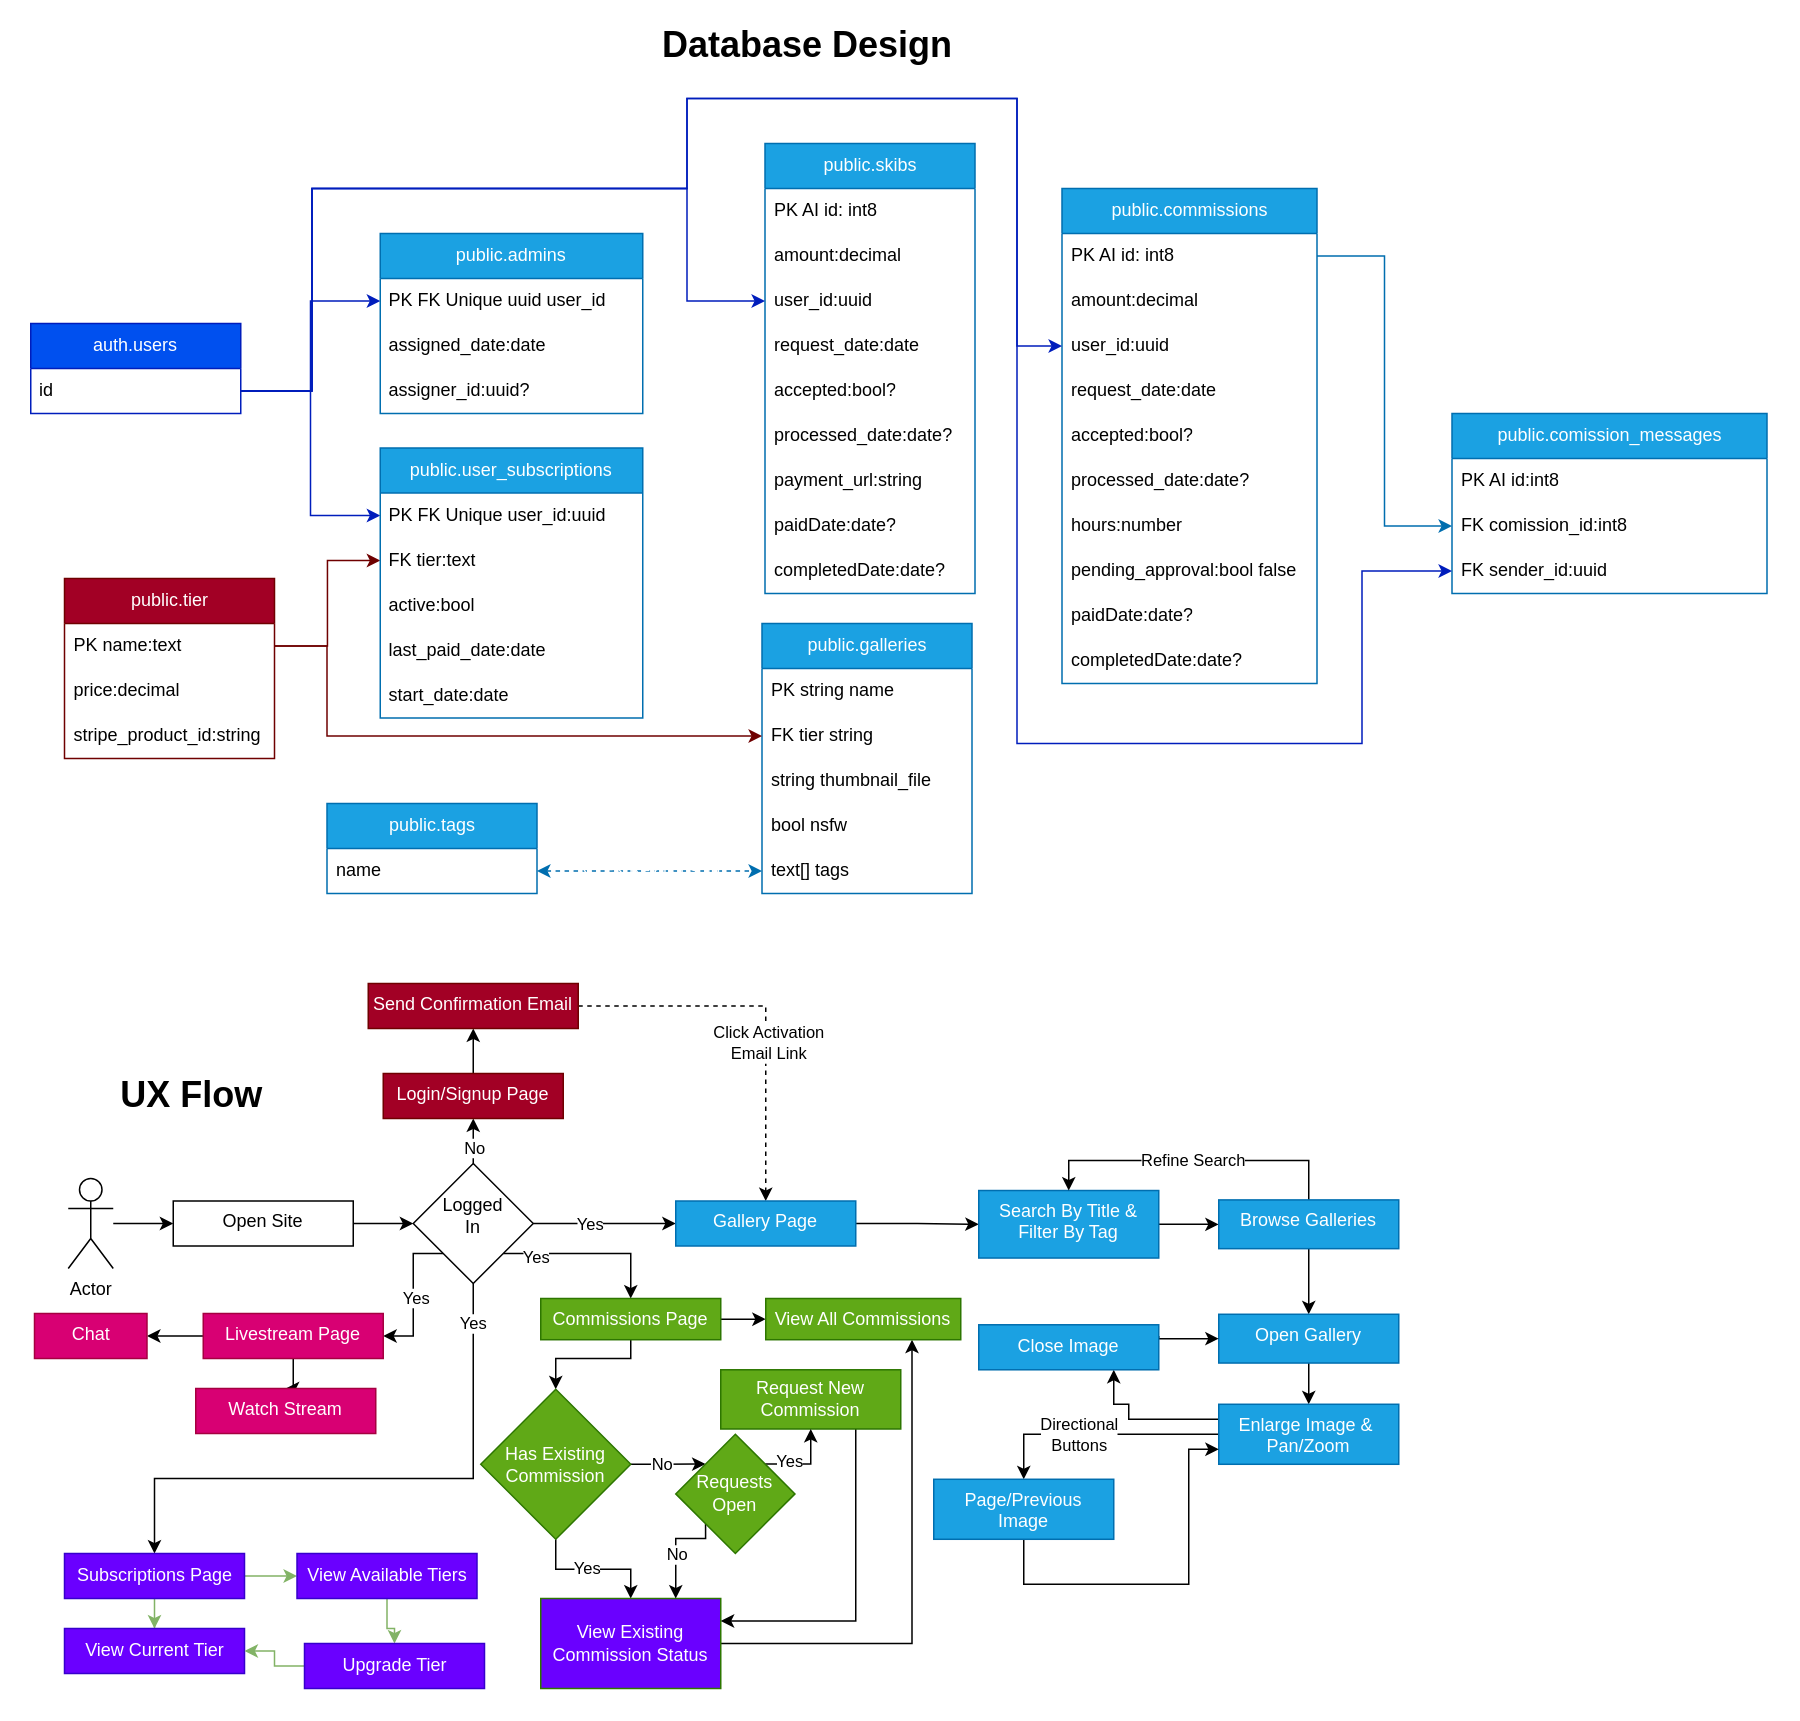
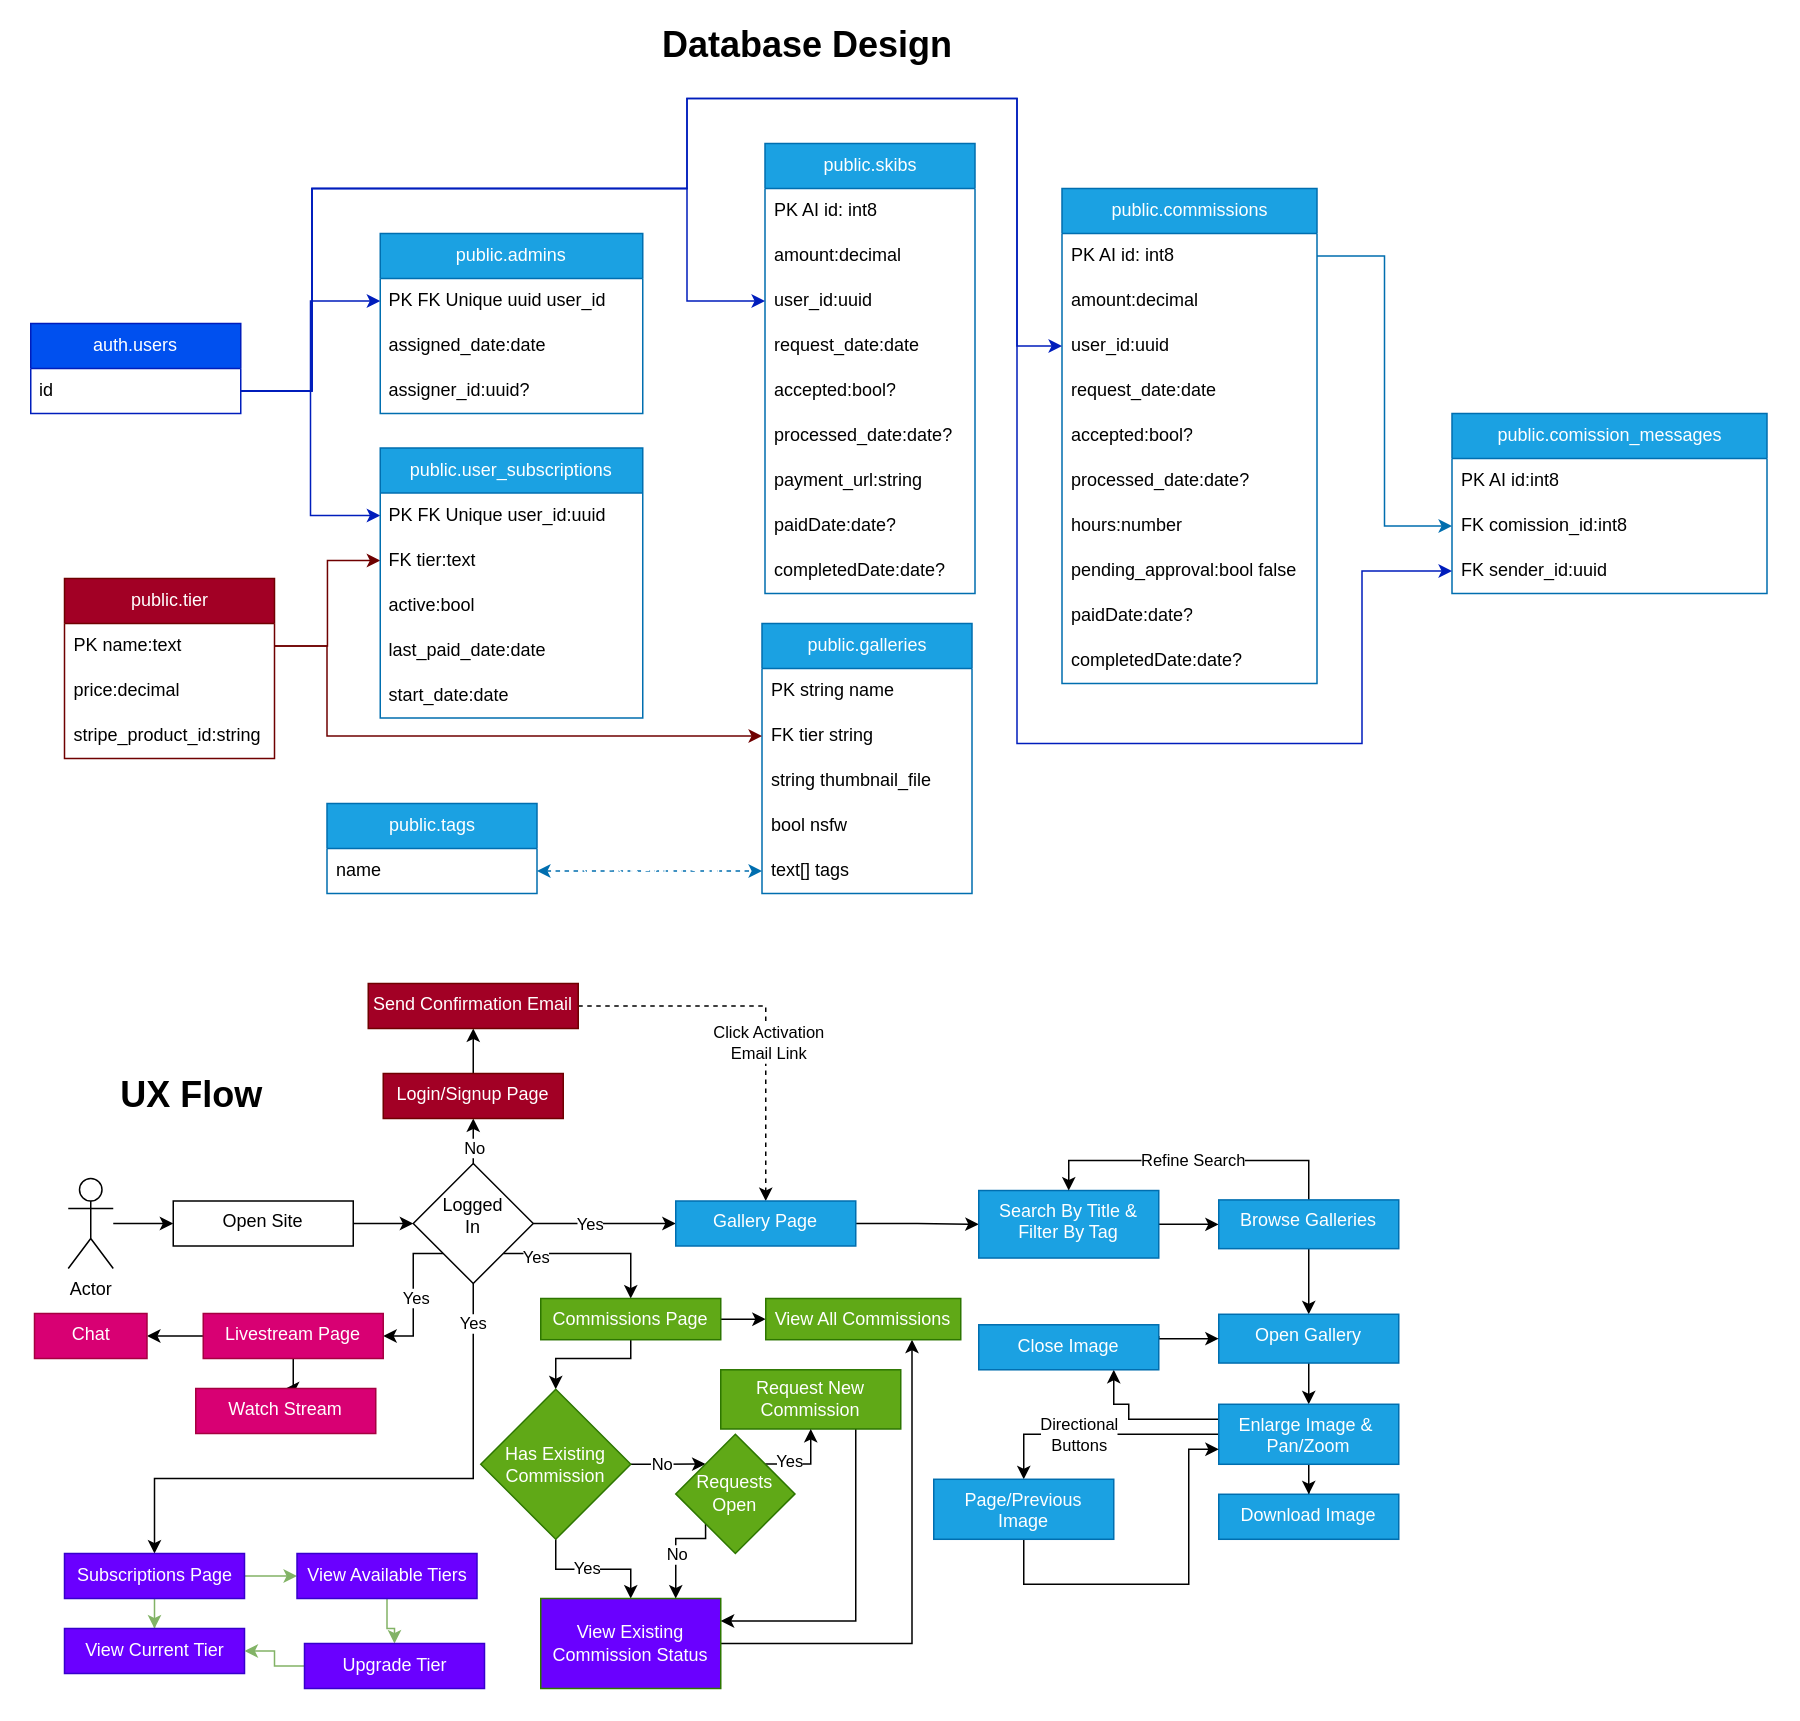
+ <mxCell id="33" value="" style="edgeStyle=orthogonalEdgeStyle;rounded=0;orthogonalLoop=1;jettySize=auto;html=1;" parent="1" source="37" target="38" edge="1"><mxGeometry relative="1" as="geometry" /></mxCell>
+ <mxCell id="38" value="Download Image" style="whiteSpace=wrap;html=1;verticalAlign=top;fillColor=#1ba1e2;strokeColor=#006EAF;fontColor=#ffffff;" parent="1" vertex="1"><mxGeometry x="812" y="990.52" width="120" height="30" as="geometry" /></mxCell>
